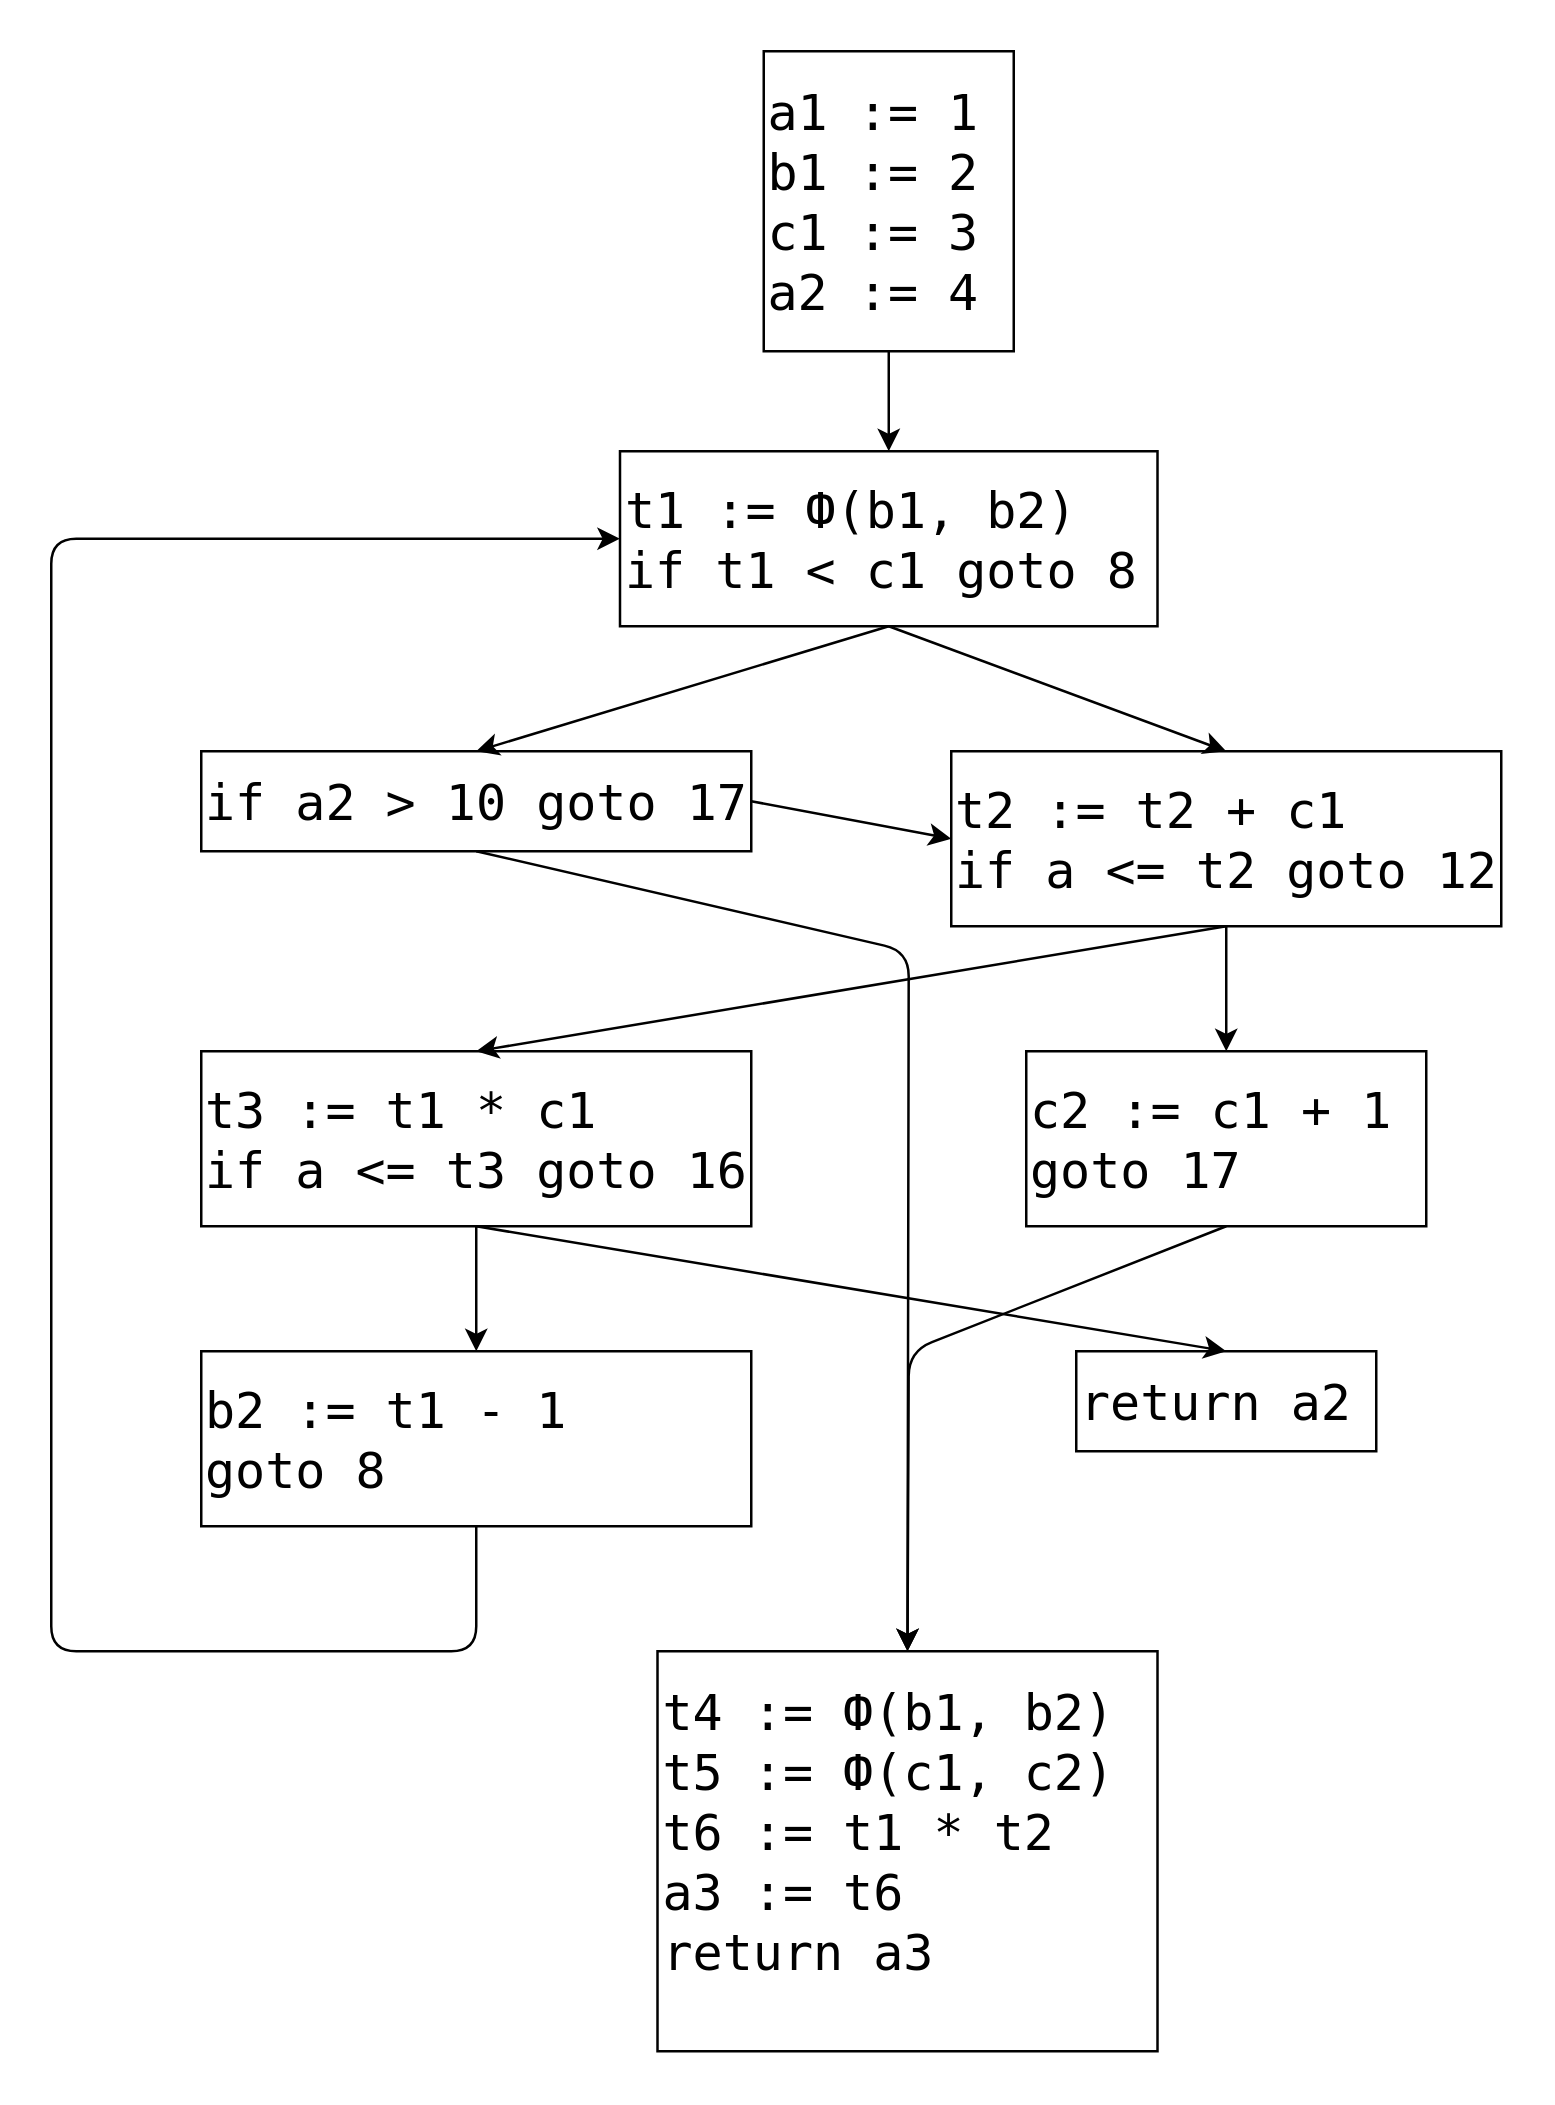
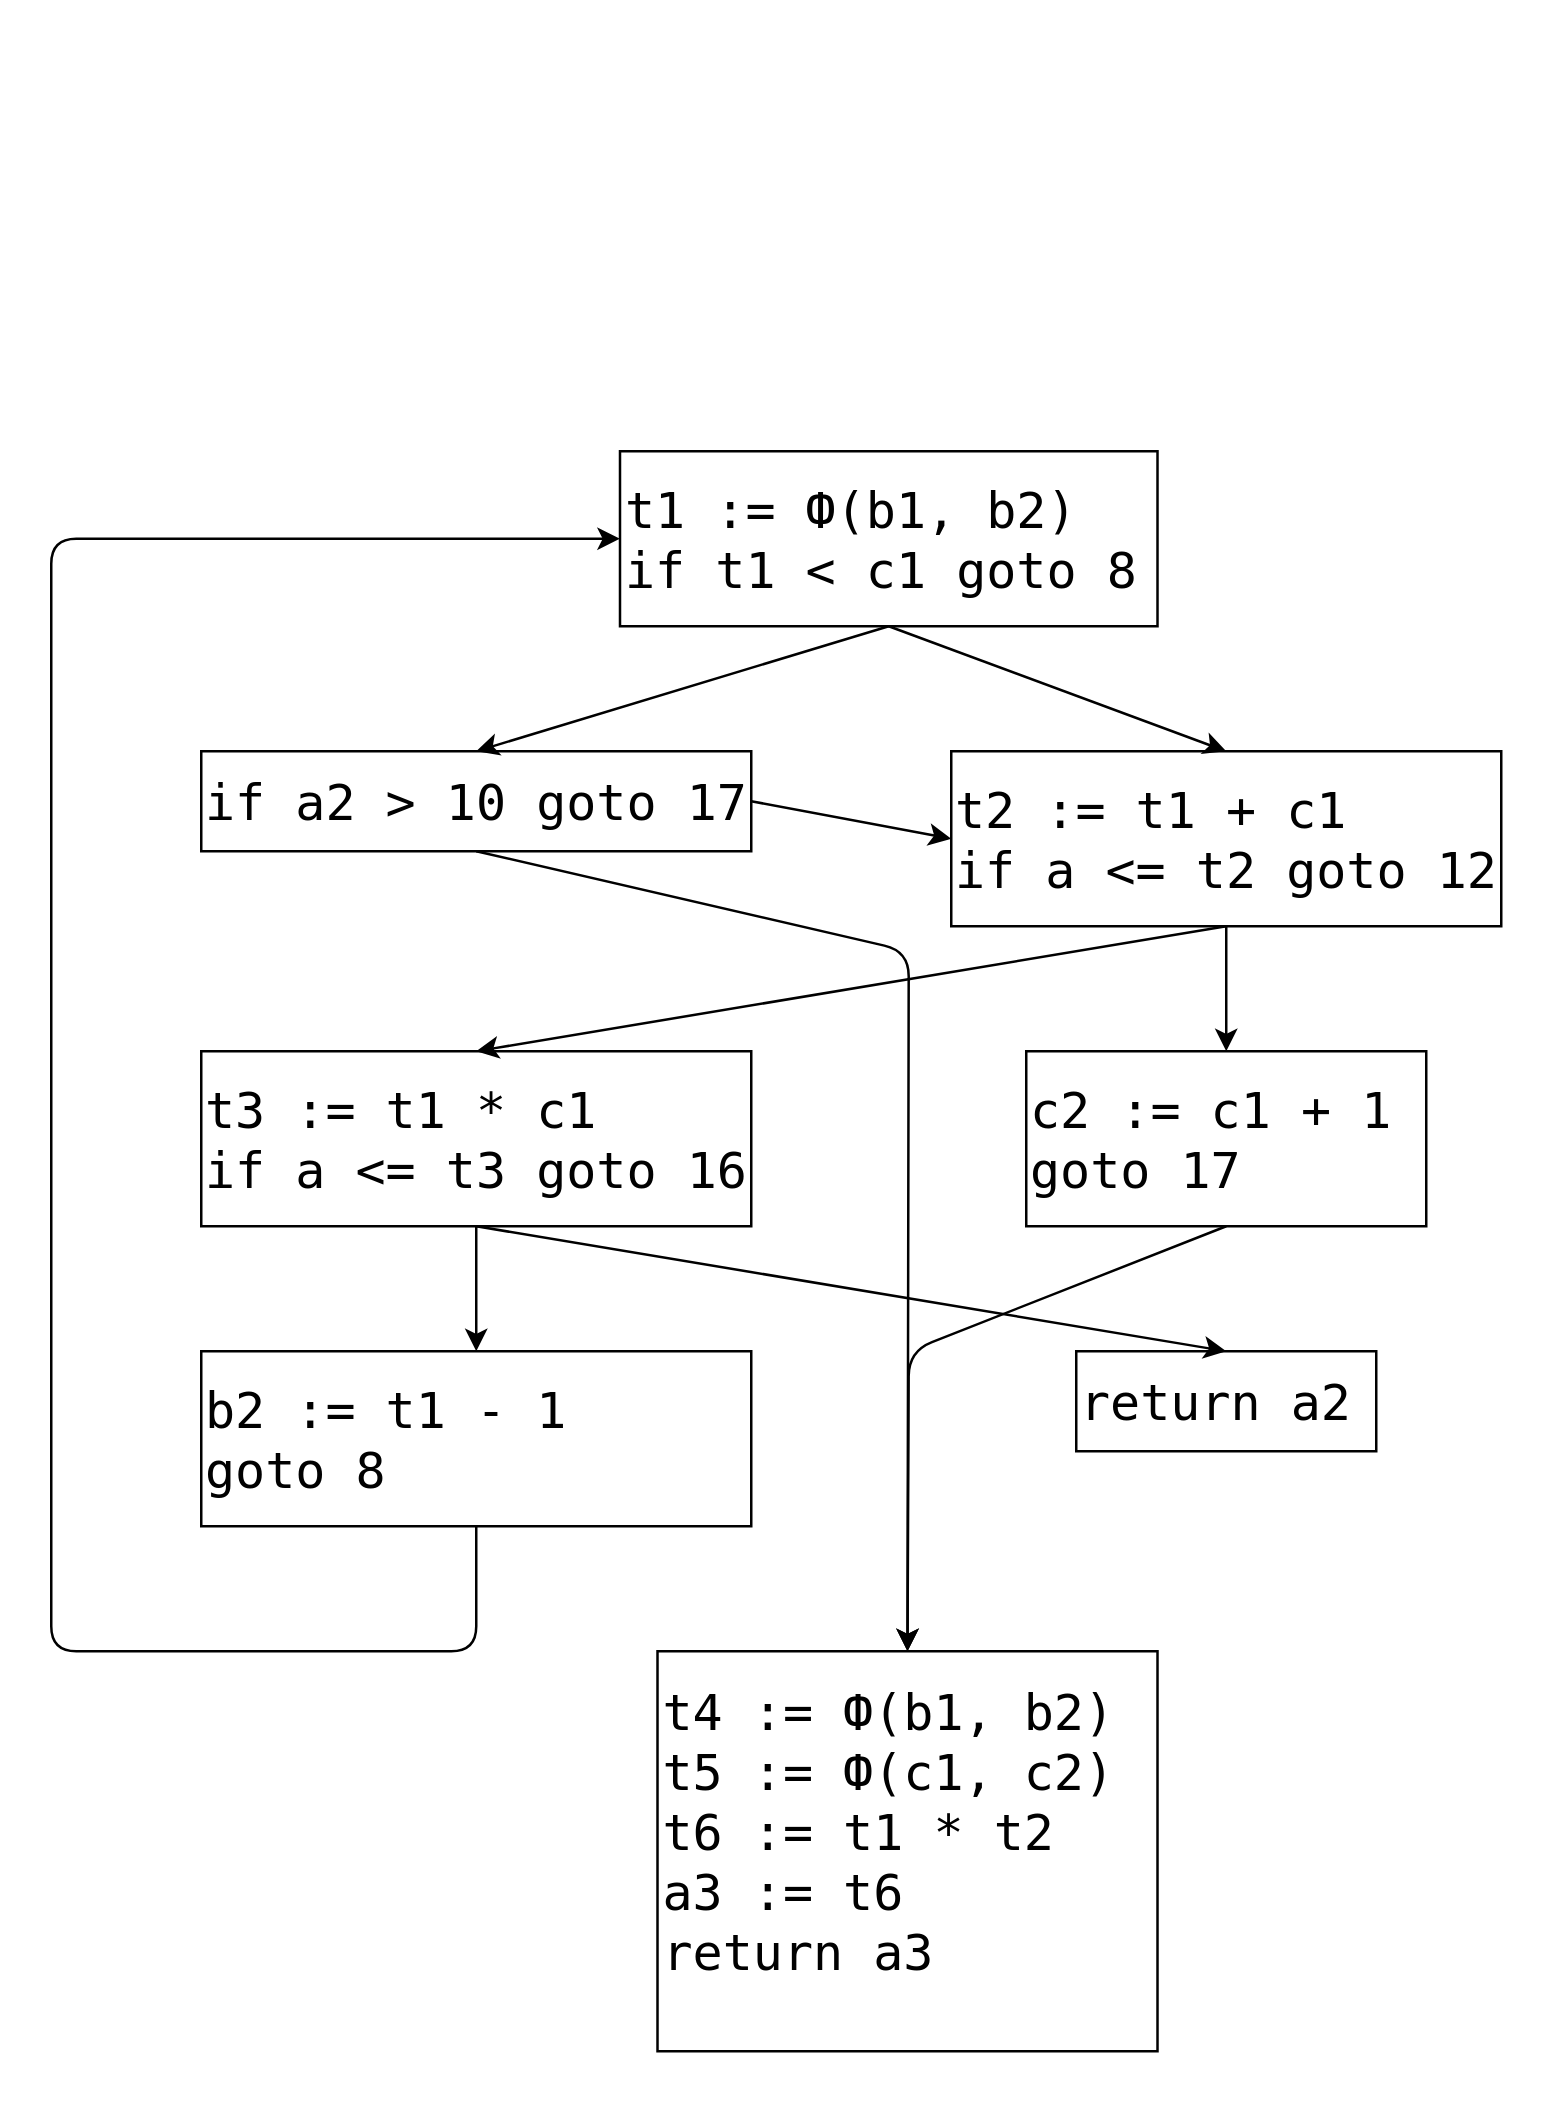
- <mxCell id="3" value="&lt;pre style=&quot;font-size: 20px&quot;&gt;&lt;font style=&quot;font-size: 20px&quot;&gt;a1 := 1&lt;br&gt;&lt;/font&gt;&lt;font style=&quot;font-size: 20px&quot;&gt;b1 := 2&lt;br&gt;&lt;/font&gt;&lt;font style=&quot;font-size: 20px&quot;&gt;c1 := 3&lt;br&gt;&lt;/font&gt;&lt;font style=&quot;font-size: 20px&quot;&gt;a2 := 4&lt;/font&gt;&lt;/pre&gt;" style="rounded=0;whiteSpace=wrap;html=1;align=left;" parent="1" vertex="1"><mxGeometry x="305" y="20" width="100" height="120" as="geometry" /></mxCell>
- <mxCell id="2" style="edgeStyle=none;html=1;entryX=0.5;entryY=0;entryDx=0;entryDy=0;fontSize=20;" edge="1" parent="1" source="3" target="4"><mxGeometry relative="1" as="geometry" /></mxCell>
- <mxCell id="6" value="&lt;pre&gt;&lt;span style=&quot;font-size: 20px&quot;&gt;t2 := t2 + c1&lt;br/&gt;if a &amp;lt;= t2 goto 12&lt;/span&gt;&lt;br&gt;&lt;/pre&gt;" style="rounded=0;whiteSpace=wrap;html=1;align=left;" vertex="1" parent="1"><mxGeometry x="380" y="300" width="220" height="70" as="geometry" /></mxCell>
+ <mxCell id="6" value="&lt;pre&gt;&lt;span style=&quot;font-size: 20px&quot;&gt;t2 := t1 + c1&lt;br/&gt;if a &amp;lt;= t2 goto 12&lt;/span&gt;&lt;br&gt;&lt;/pre&gt;" style="rounded=0;whiteSpace=wrap;html=1;align=left;" vertex="1" parent="1"><mxGeometry x="380" y="300" width="220" height="70" as="geometry" /></mxCell>
